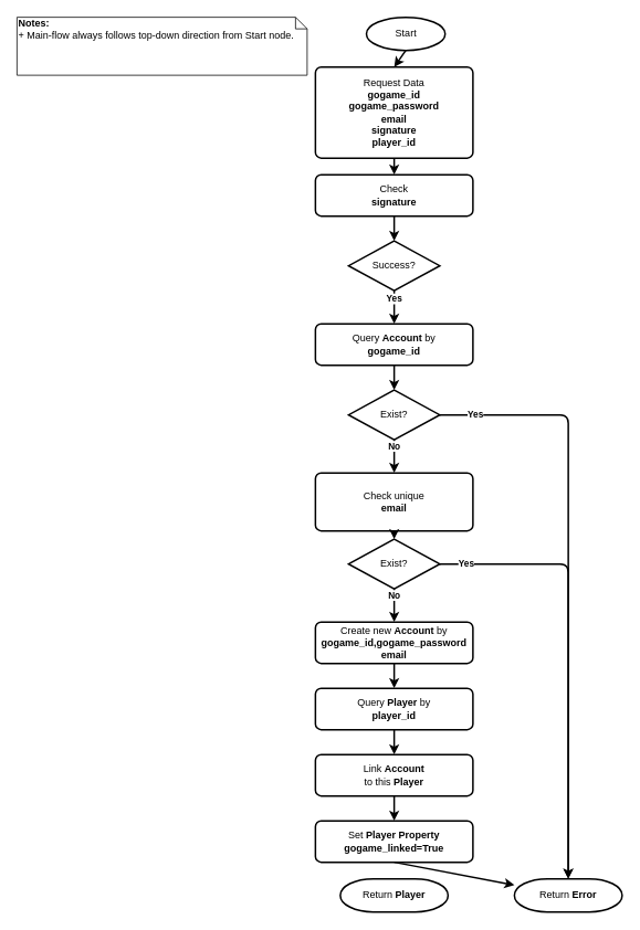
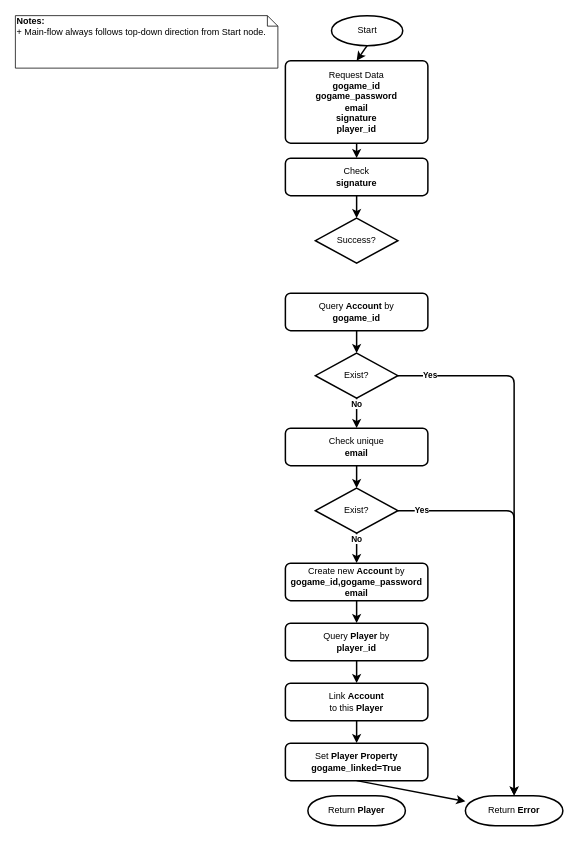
- <mxCell id="6" value="&lt;b&gt;Yes&lt;/b&gt;" style="endArrow=classic;html=1;entryX=0.5;entryY=0;entryDx=0;entryDy=0;strokeWidth=2;exitX=0.5;exitY=1;exitDx=0;exitDy=0;" parent="1" source="12" target="5" edge="1"><mxGeometry x="-0.494" width="50" height="50" relative="1" as="geometry"><mxPoint x="484" y="370.5" as="sourcePoint" /><mxPoint x="475" y="410" as="targetPoint" /><mxPoint as="offset" /></mxGeometry></mxCell>
- <mxCell id="20" value="Check unique&lt;br&gt;&lt;b&gt;email&lt;/b&gt;" style="rounded=1;whiteSpace=wrap;html=1;absoluteArcSize=1;arcSize=14;strokeWidth=2;" parent="1" vertex="1"><mxGeometry x="380" y="570" width="190" height="70" as="geometry" /></mxCell>
+ <mxCell id="20" value="Check unique&lt;br&gt;&lt;b&gt;email&lt;/b&gt;" style="rounded=1;whiteSpace=wrap;html=1;absoluteArcSize=1;arcSize=14;strokeWidth=2;" parent="1" vertex="1"><mxGeometry x="380" y="570" width="190" height="50" as="geometry" /></mxCell>
